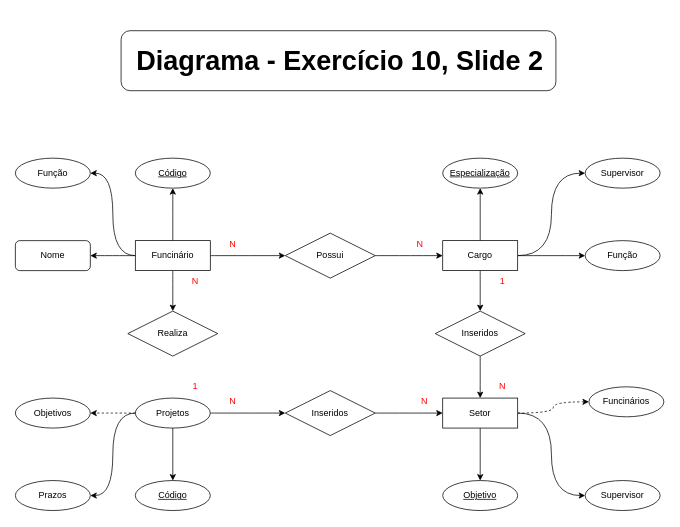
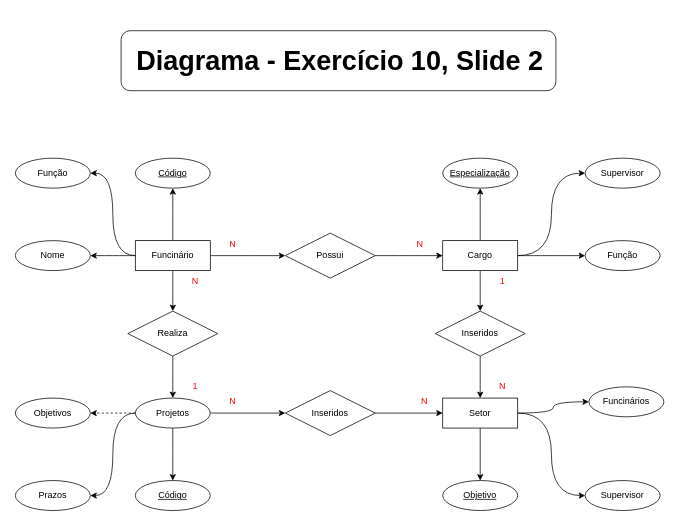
- <mxCell id="32" value="Nome" style="whiteSpace=wrap;html=1;align=center;rounded=1;" parent="1" vertex="1"><mxGeometry x="20" y="320" width="100" height="40" as="geometry" /></mxCell>
+ <mxCell id="32" value="Nome" style="ellipse;whiteSpace=wrap;html=1;align=center;" parent="1" vertex="1"><mxGeometry x="20" y="320" width="100" height="40" as="geometry" /></mxCell>
+ <mxCell id="22" style="edgeStyle=orthogonalEdgeStyle;rounded=0;orthogonalLoop=1;jettySize=auto;html=1;curved=1;" parent="1" source="23" target="21" edge="1"><mxGeometry relative="1" as="geometry" /></mxCell>
- <mxCell id="14" style="edgeStyle=orthogonalEdgeStyle;rounded=0;orthogonalLoop=1;jettySize=auto;html=1;curved=1;dashed=1;" parent="1" source="16" target="34" edge="1"><mxGeometry relative="1" as="geometry" /></mxCell>
+ <mxCell id="14" style="edgeStyle=orthogonalEdgeStyle;rounded=0;orthogonalLoop=1;jettySize=auto;html=1;curved=1;" parent="1" source="16" target="34" edge="1"><mxGeometry relative="1" as="geometry" /></mxCell>
